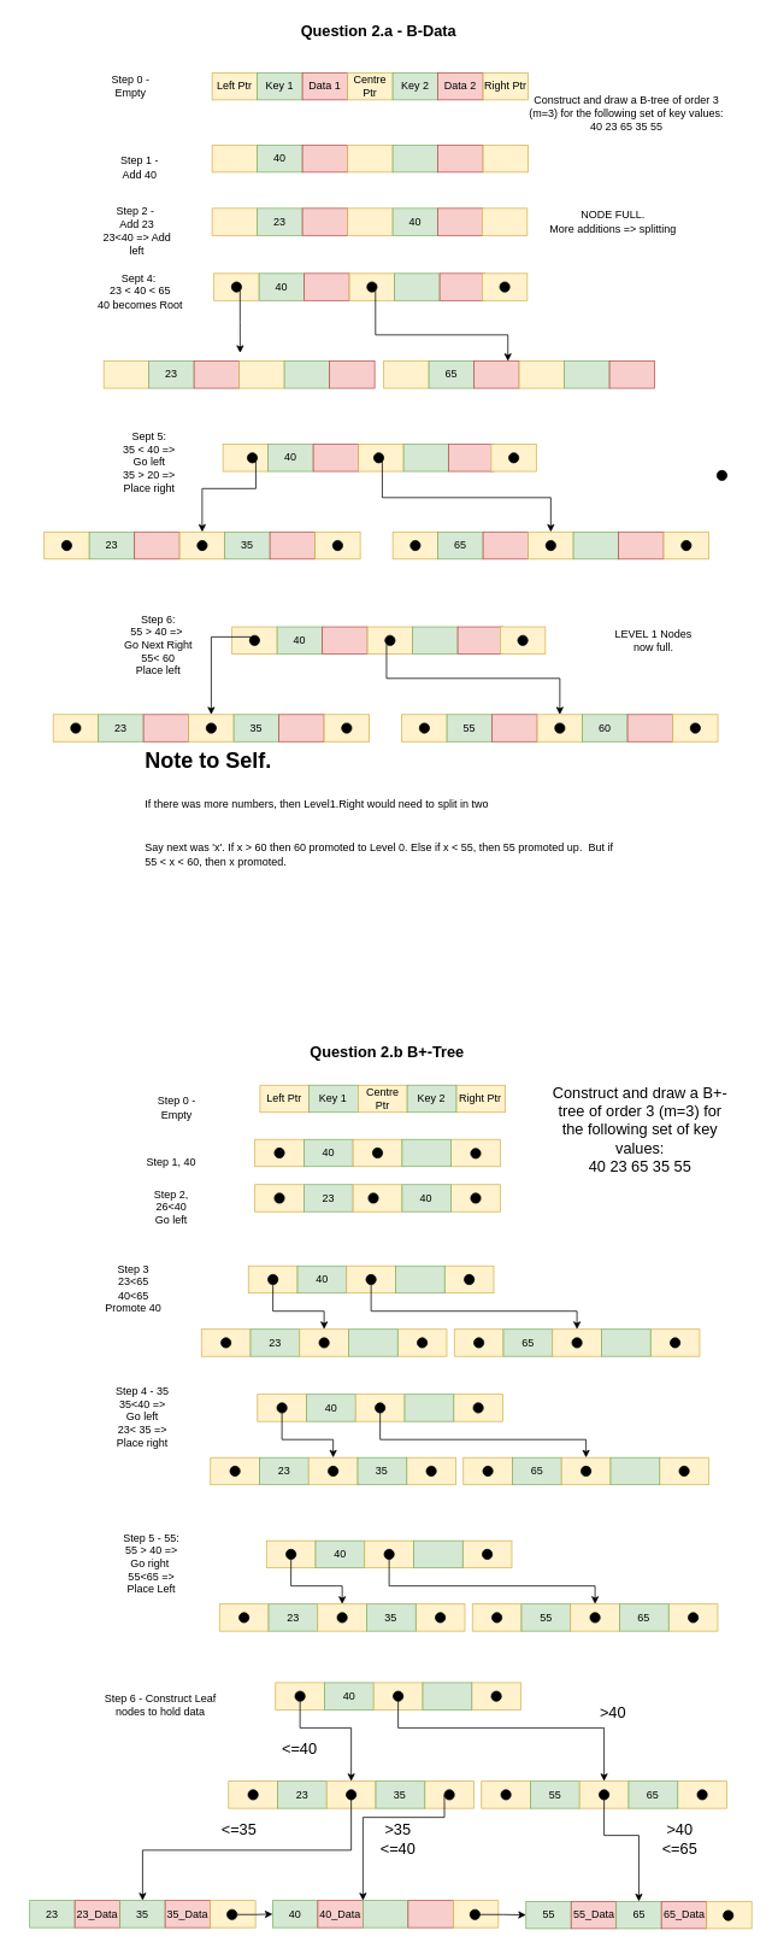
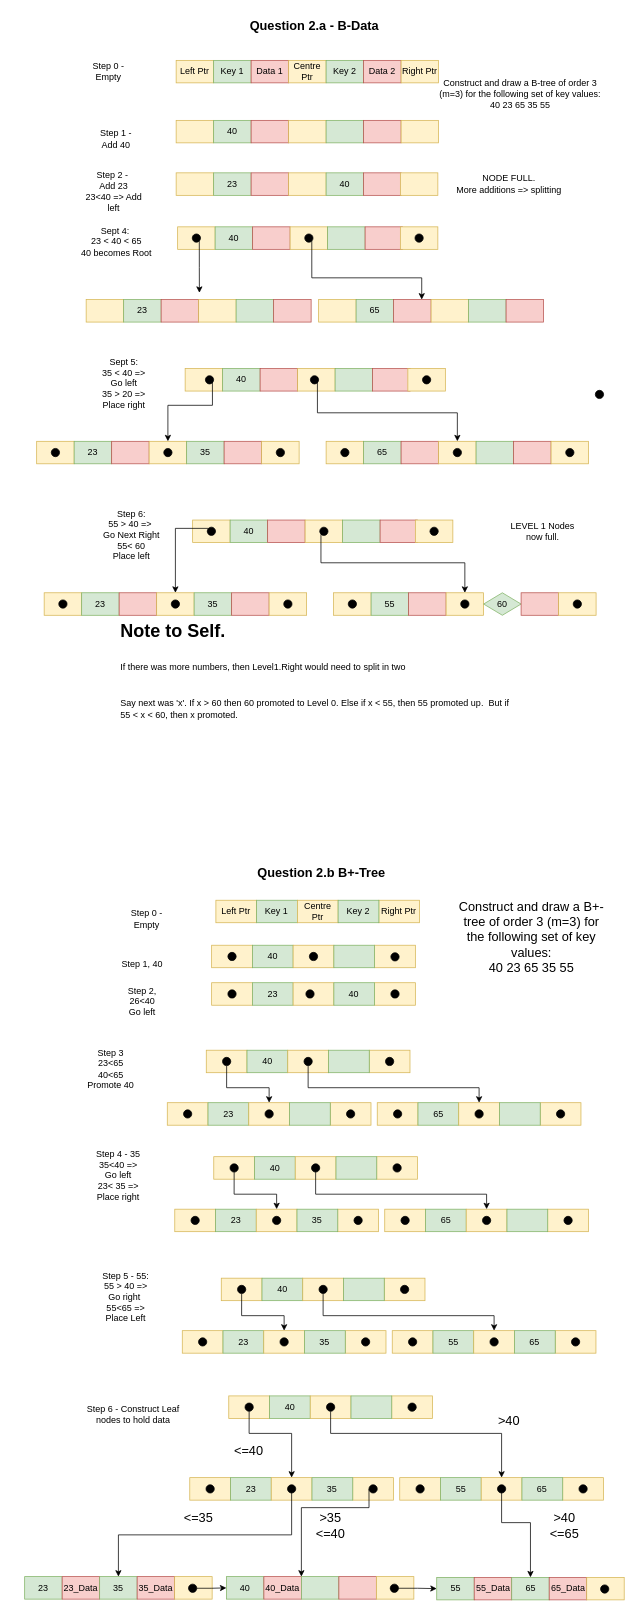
- <mxCell id="155" value="60" style="rounded=0;whiteSpace=wrap;html=1;fillColor=#d5e8d4;strokeColor=#82b366;" parent="153" vertex="1"><mxGeometry x="50" width="50" height="30" as="geometry" /></mxCell>
+ <mxCell id="155" value="60" style="rhombus;whiteSpace=wrap;html=1;fillColor=#d5e8d4;strokeColor=#82b366;" parent="153" vertex="1"><mxGeometry x="50" width="50" height="30" as="geometry" /></mxCell>
